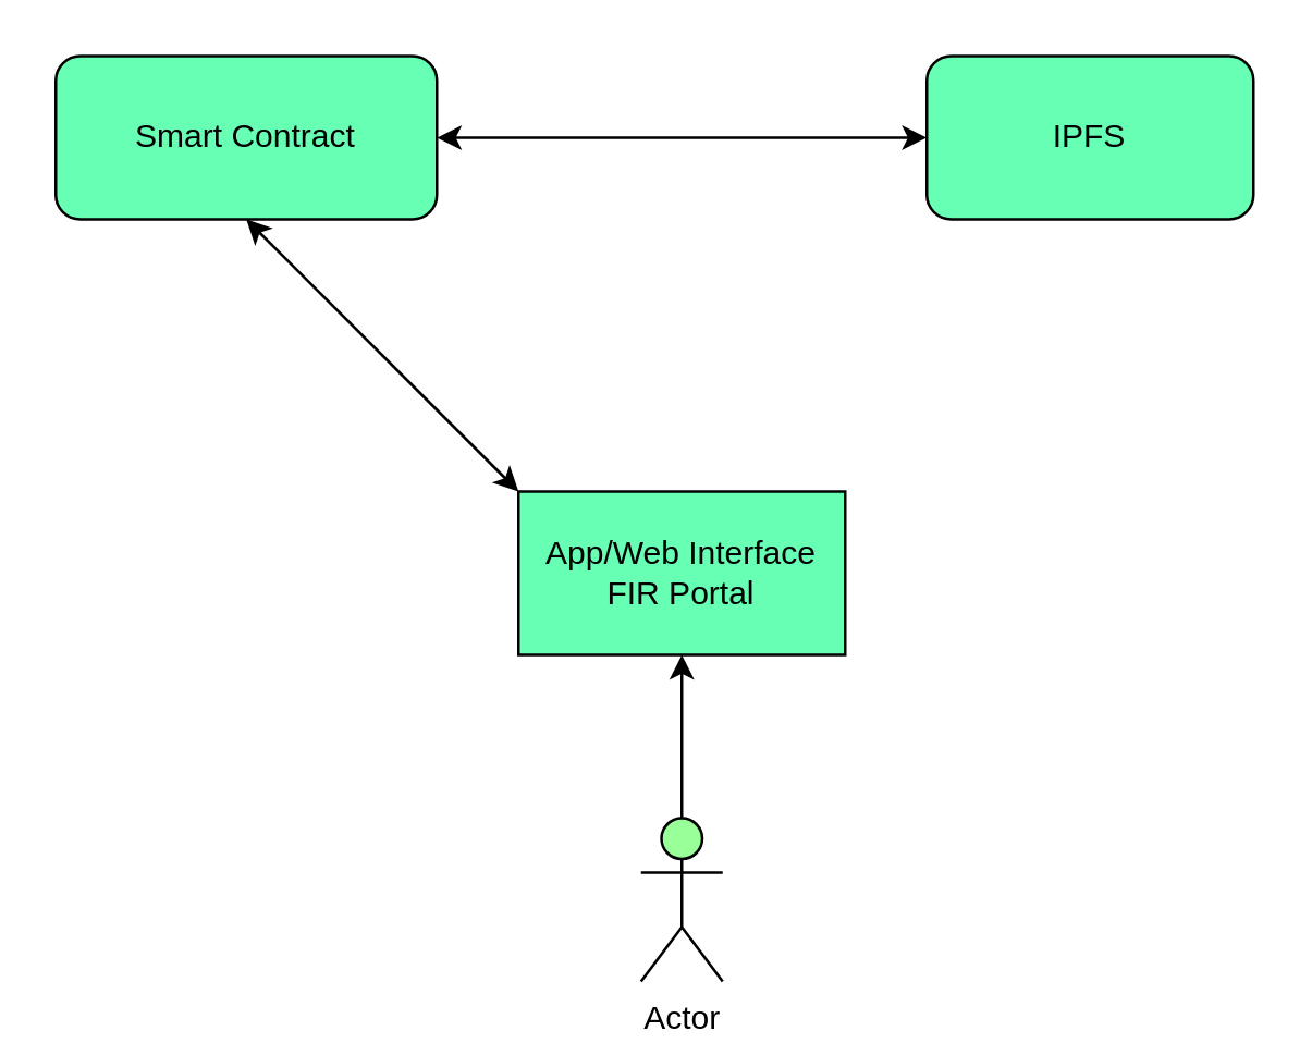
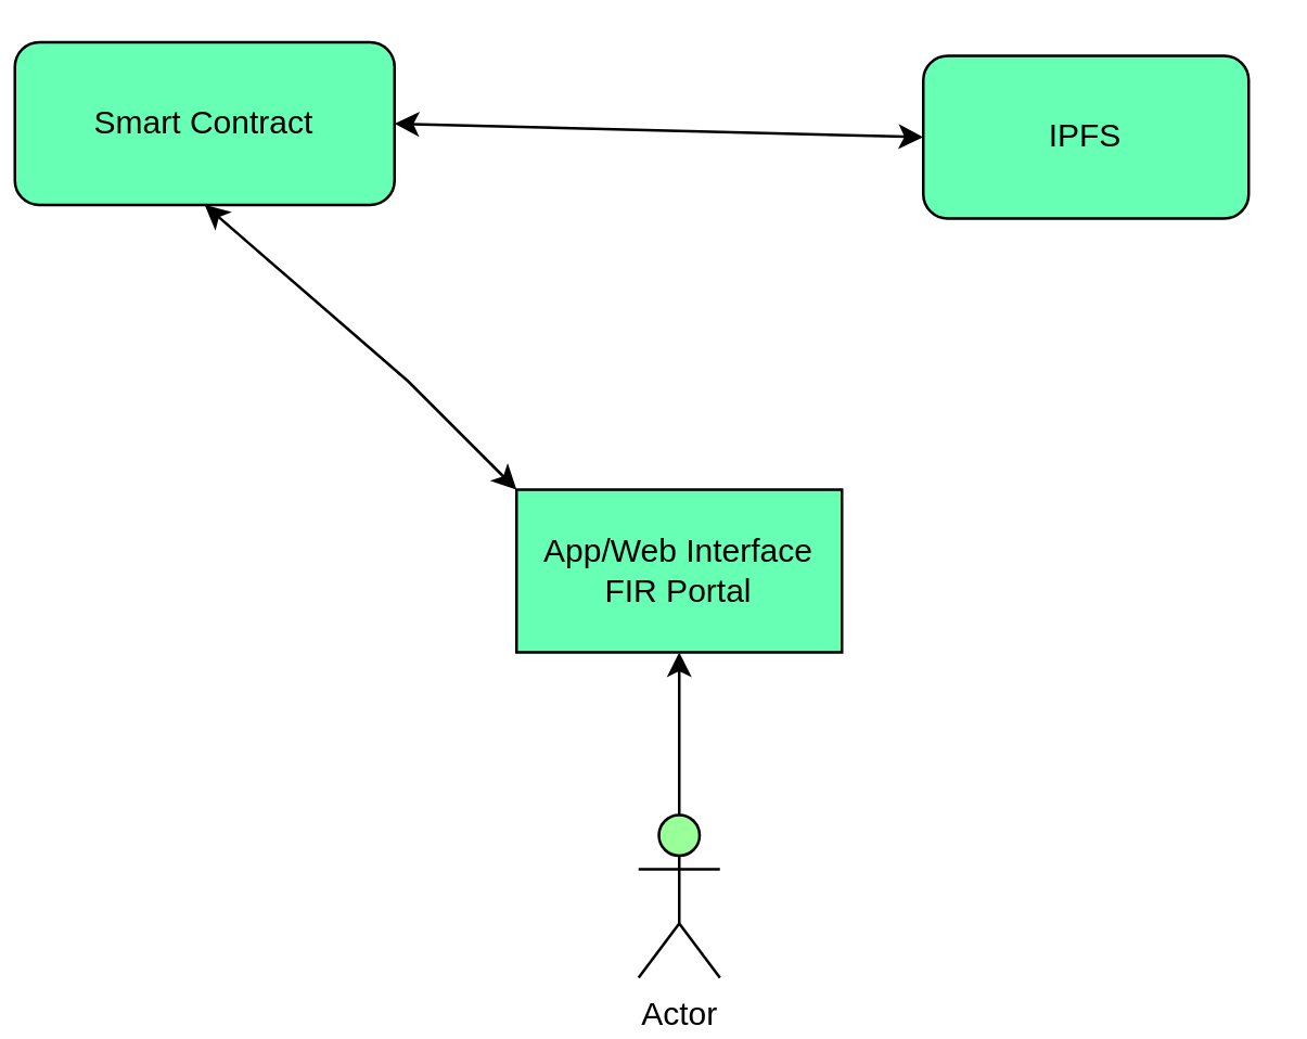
- <mxCell id="2" value="Smart Contract" style="rounded=1;whiteSpace=wrap;html=1;fillColor=#66FFB3;" parent="1" vertex="1"><mxGeometry x="20" y="20" width="140" height="60" as="geometry" /></mxCell>
+ <mxCell id="2" value="Smart Contract" style="rounded=1;whiteSpace=wrap;html=1;fillColor=#66FFB3;" parent="1" vertex="1"><mxGeometry x="5" y="15" width="140" height="60" as="geometry" /></mxCell>
